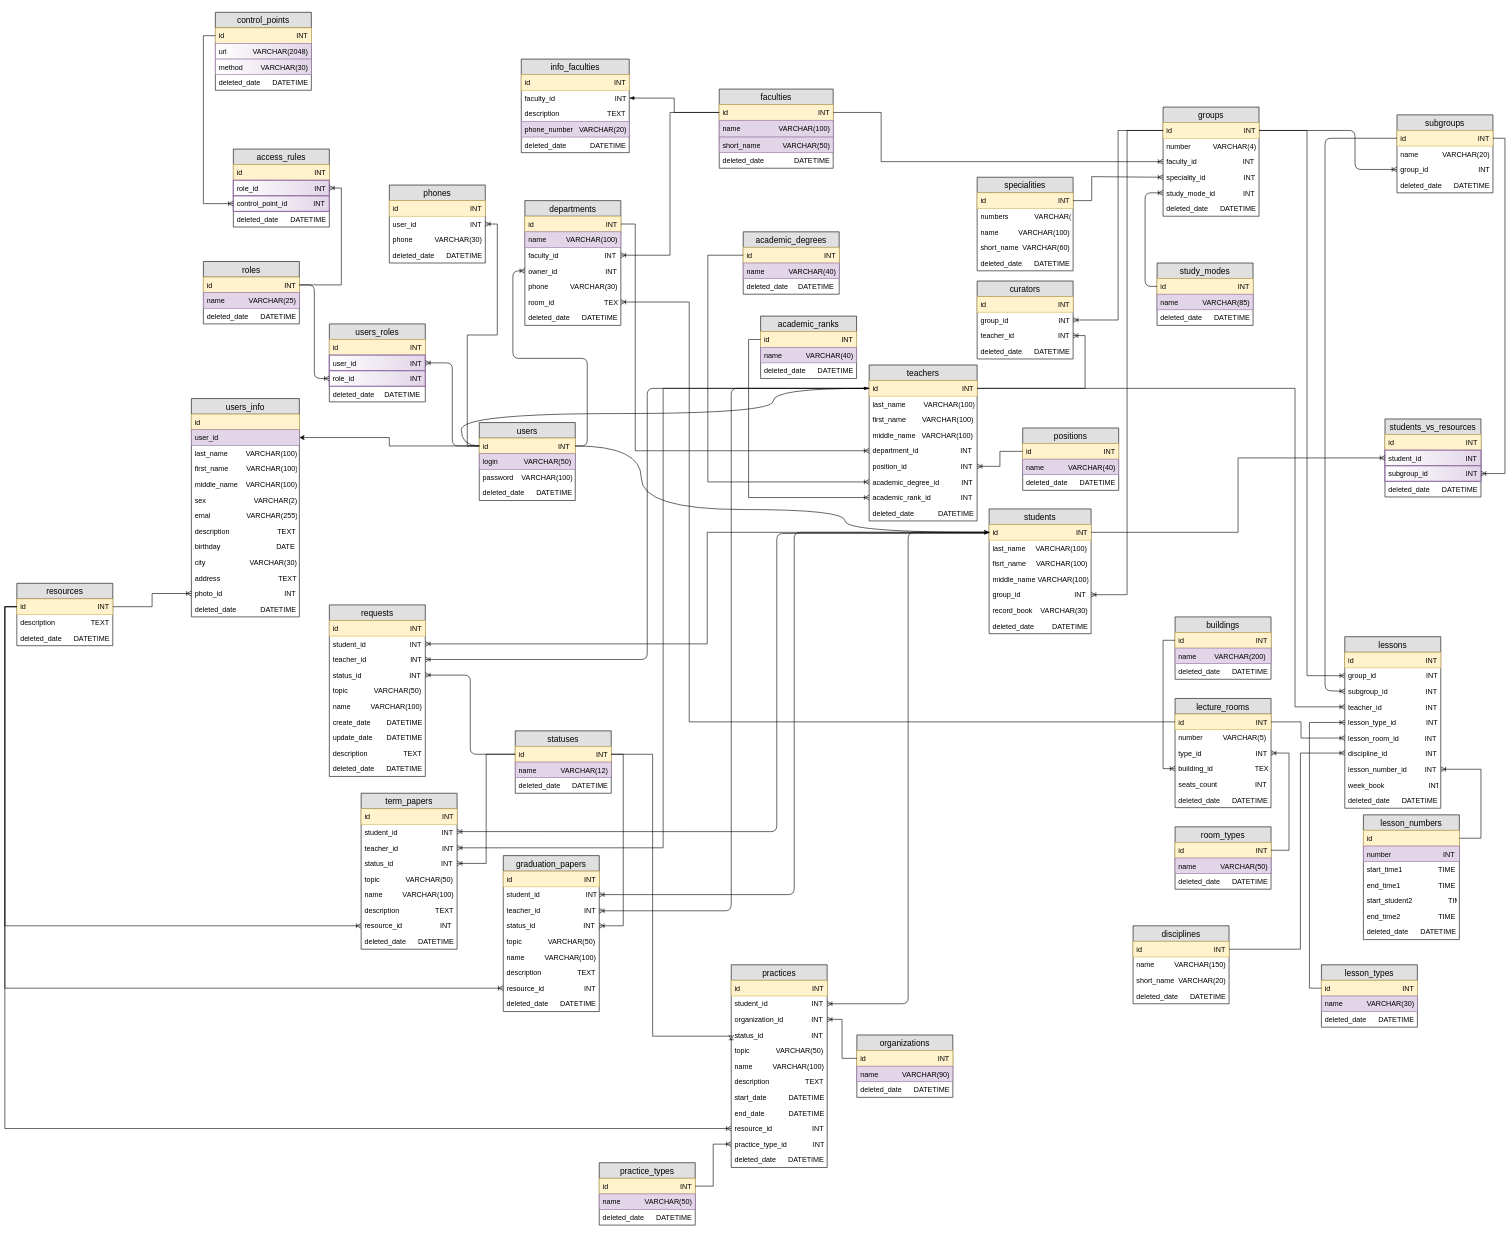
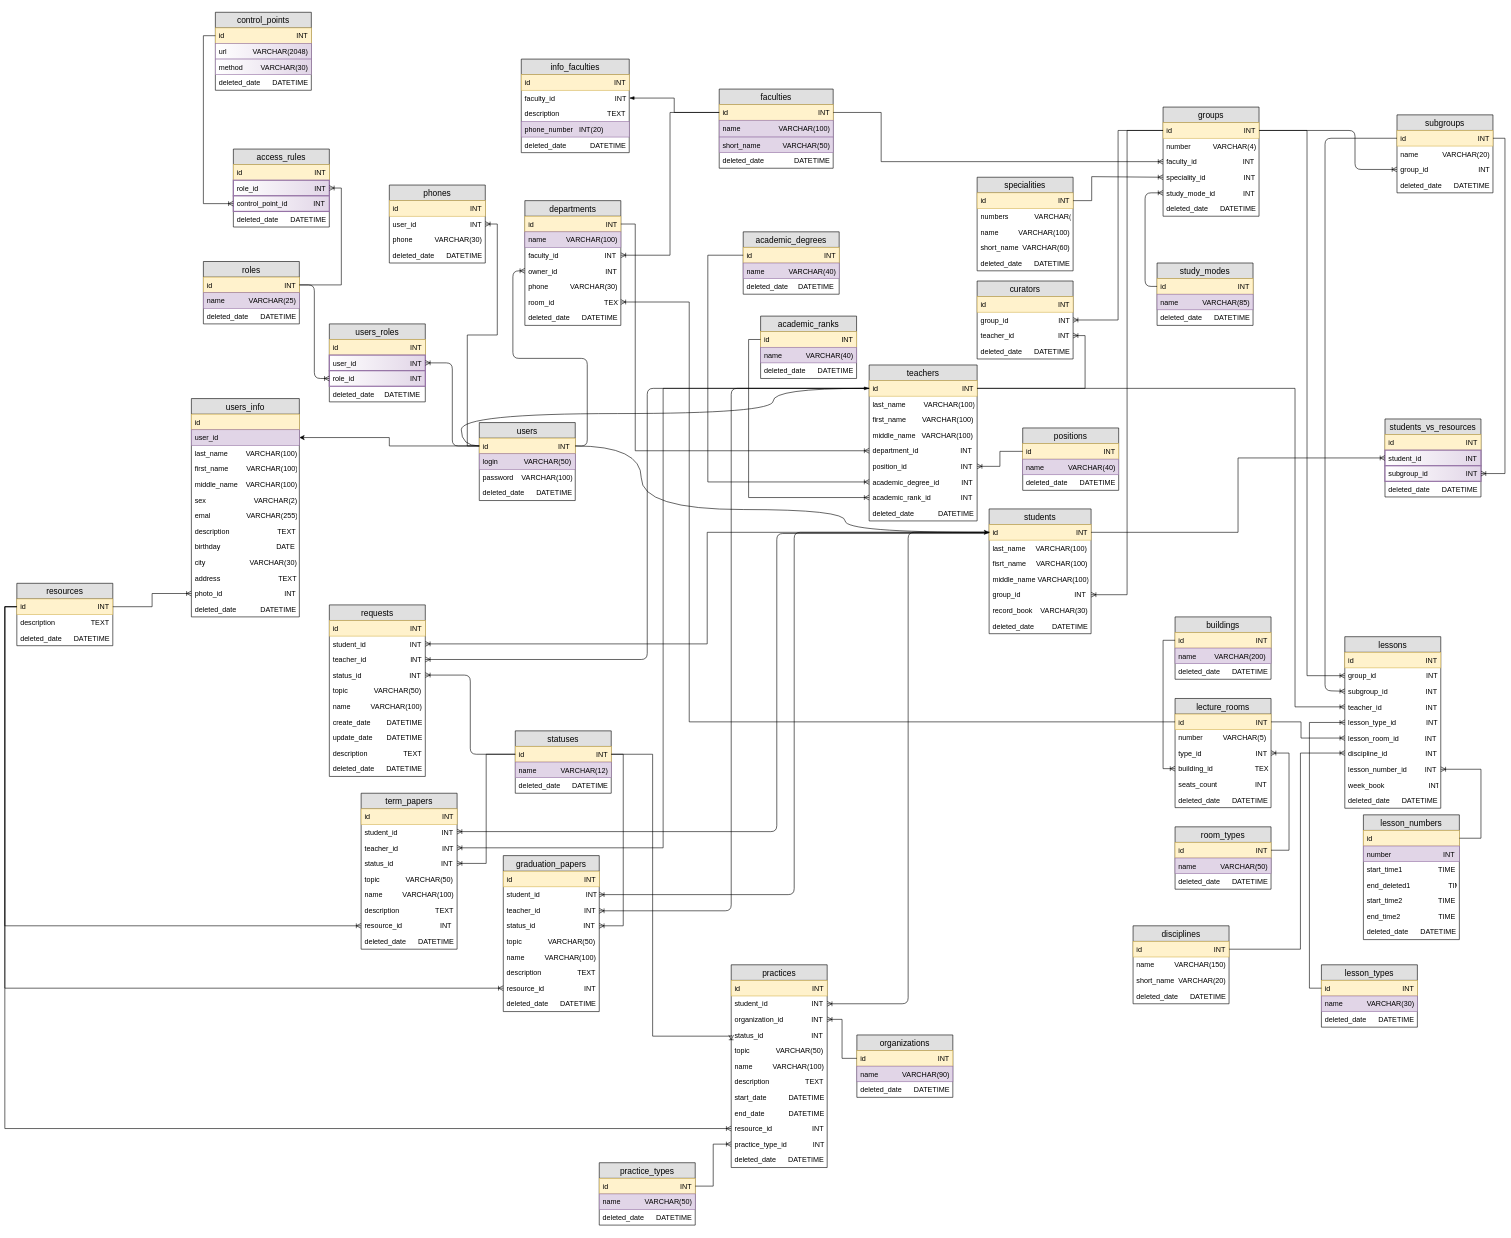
- <mxCell id="83" value="phone_number   VARCHAR(20)" style="text;strokeColor=#9673a6;fillColor=#e1d5e7;spacingLeft=4;spacingRight=4;overflow=hidden;rotatable=0;points=[[0,0.5],[1,0.5]];portConstraint=eastwest;fontSize=12;" parent="79" vertex="1"><mxGeometry y="104" width="180" height="26" as="geometry" /></mxCell>
+ <mxCell id="83" value="phone_number   INT(20)" style="text;strokeColor=#9673a6;fillColor=#e1d5e7;spacingLeft=4;spacingRight=4;overflow=hidden;rotatable=0;points=[[0,0.5],[1,0.5]];portConstraint=eastwest;fontSize=12;" parent="79" vertex="1"><mxGeometry y="104" width="180" height="26" as="geometry" /></mxCell>
- <mxCell id="120" value="end_time1                   TIME" style="text;strokeColor=none;fillColor=none;spacingLeft=4;spacingRight=4;overflow=hidden;rotatable=0;points=[[0,0.5],[1,0.5]];portConstraint=eastwest;fontSize=12;" parent="116" vertex="1"><mxGeometry y="104" width="160" height="26" as="geometry" /></mxCell>
+ <mxCell id="120" value="end_deleted1                   TIME" style="text;strokeColor=none;fillColor=none;spacingLeft=4;spacingRight=4;overflow=hidden;rotatable=0;points=[[0,0.5],[1,0.5]];portConstraint=eastwest;fontSize=12;" parent="116" vertex="1"><mxGeometry y="104" width="160" height="26" as="geometry" /></mxCell>
- <mxCell id="121" value="start_student2                  TIME" style="text;strokeColor=none;fillColor=none;spacingLeft=4;spacingRight=4;overflow=hidden;rotatable=0;points=[[0,0.5],[1,0.5]];portConstraint=eastwest;fontSize=12;" parent="116" vertex="1"><mxGeometry y="130" width="160" height="26" as="geometry" /></mxCell>
+ <mxCell id="121" value="start_time2                  TIME" style="text;strokeColor=none;fillColor=none;spacingLeft=4;spacingRight=4;overflow=hidden;rotatable=0;points=[[0,0.5],[1,0.5]];portConstraint=eastwest;fontSize=12;" parent="116" vertex="1"><mxGeometry y="130" width="160" height="26" as="geometry" /></mxCell>
